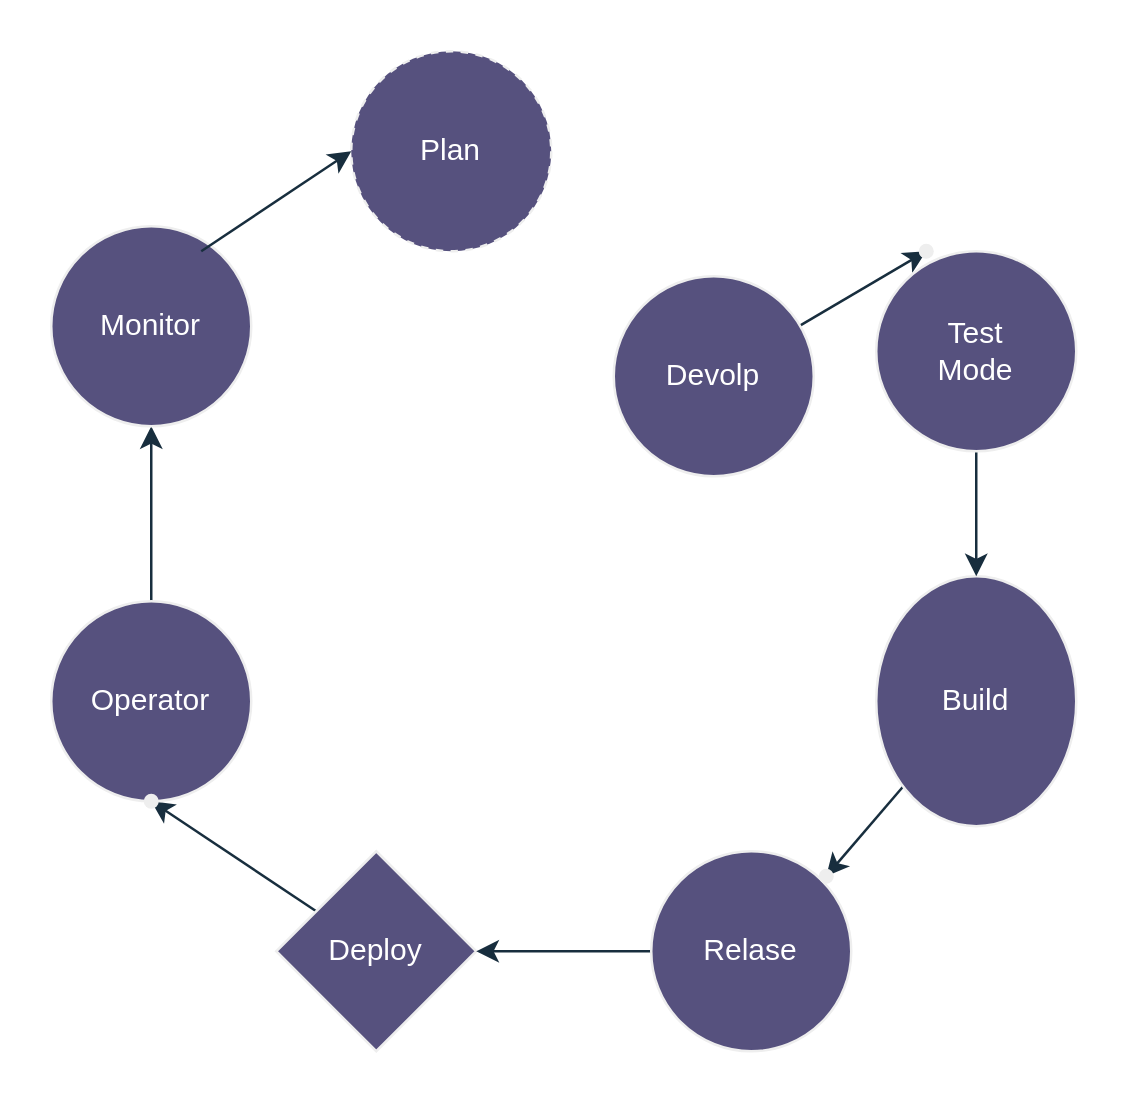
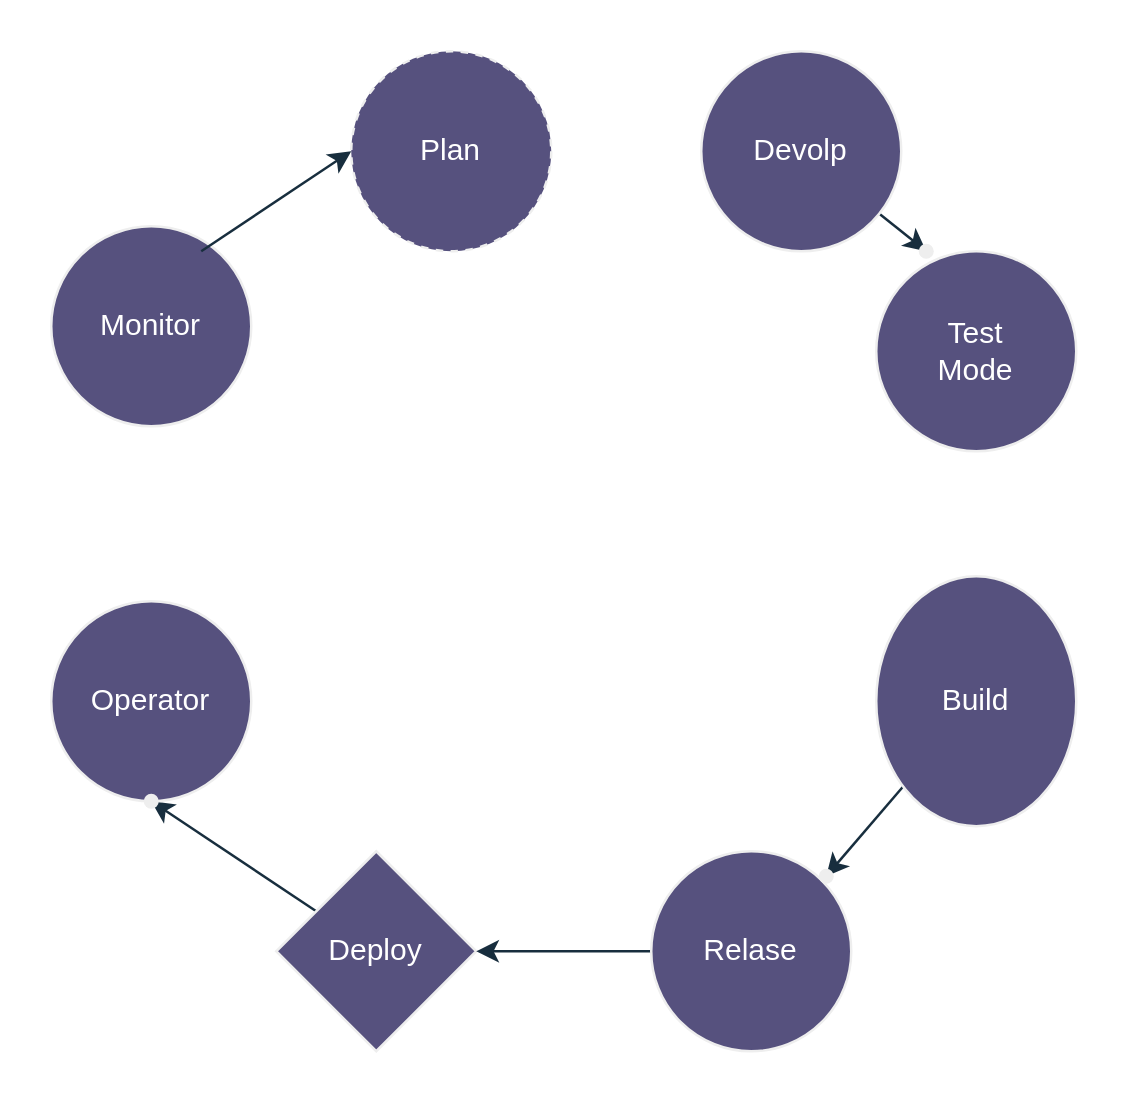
- <mxCell id="3" value="Devolp" style="ellipse;whiteSpace=wrap;html=1;aspect=fixed;labelBackgroundColor=none;fillColor=#56517E;strokeColor=#EEEEEE;fontColor=#FFFFFF;" vertex="1" parent="1"><mxGeometry x="245" y="110" width="80" height="80" as="geometry" /></mxCell>
+ <mxCell id="3" value="Devolp" style="ellipse;whiteSpace=wrap;html=1;aspect=fixed;labelBackgroundColor=none;fillColor=#56517E;strokeColor=#EEEEEE;fontColor=#FFFFFF;" vertex="1" parent="1"><mxGeometry x="280" y="20" width="80" height="80" as="geometry" /></mxCell>
- <mxCell id="10" value="" style="edgeStyle=none;rounded=0;orthogonalLoop=1;jettySize=auto;html=1;labelBackgroundColor=none;strokeColor=#182E3E;fontColor=default;" edge="1" parent="1" source="11" target="9"><mxGeometry relative="1" as="geometry" /></mxCell>
- <mxCell id="12" value="" style="edgeStyle=none;rounded=0;orthogonalLoop=1;jettySize=auto;html=1;labelBackgroundColor=none;strokeColor=#182E3E;fontColor=default;" edge="1" parent="1" source="13" target="14"><mxGeometry relative="1" as="geometry" /></mxCell>
